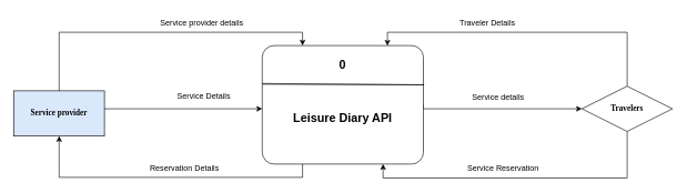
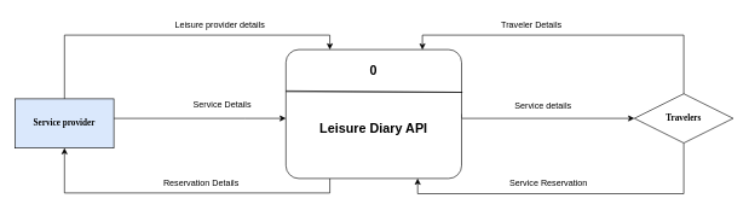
- <mxCell id="13" value="Service provider details" style="text;html=1;strokeColor=none;fillColor=none;align=center;verticalAlign=middle;whiteSpace=wrap;rounded=0;" vertex="1" parent="1"><mxGeometry x="235" y="20" width="135" height="30" as="geometry" /></mxCell>
+ <mxCell id="13" value="Leisure provider details" style="text;html=1;strokeColor=none;fillColor=none;align=center;verticalAlign=middle;whiteSpace=wrap;rounded=0;" vertex="1" parent="1"><mxGeometry x="235" y="20" width="135" height="30" as="geometry" /></mxCell>
